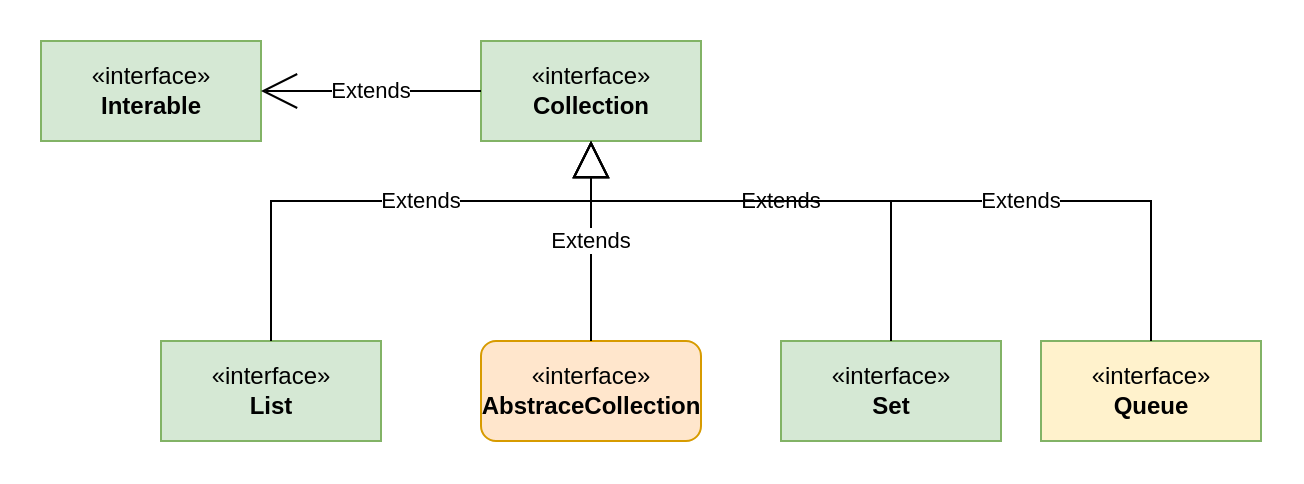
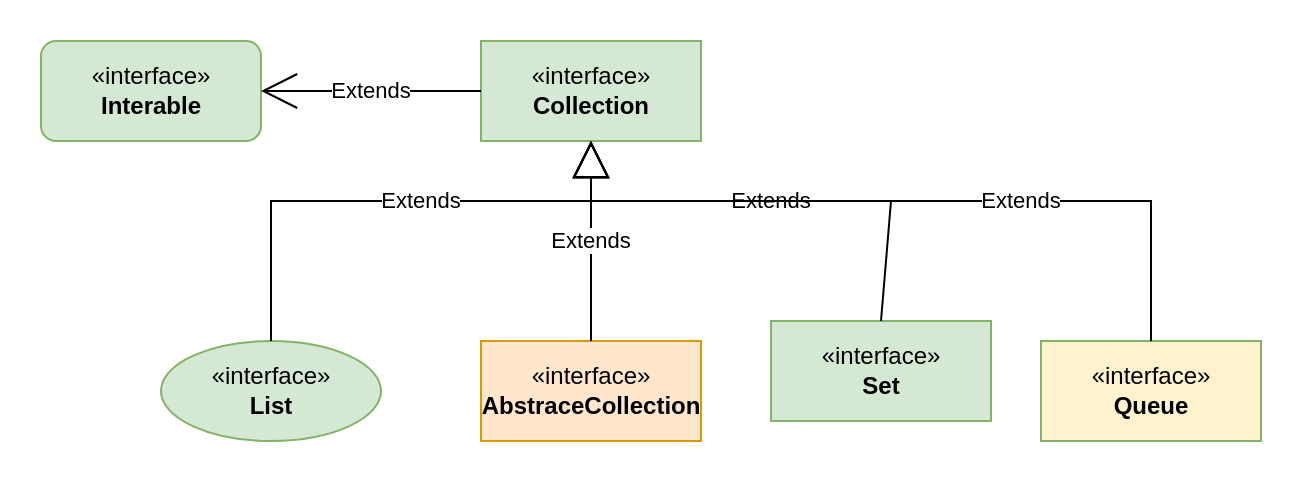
- <mxCell id="2" value="«interface»&lt;br&gt;&lt;b&gt;Interable&lt;/b&gt;" style="html=1;fillColor=#d5e8d4;strokeColor=#82b366;" vertex="1" parent="1"><mxGeometry x="20" y="20" width="110" height="50" as="geometry" /></mxCell>
+ <mxCell id="2" value="«interface»&lt;br&gt;&lt;b&gt;Interable&lt;/b&gt;" style="html=1;fillColor=#d5e8d4;strokeColor=#82b366;rounded=1;" vertex="1" parent="1"><mxGeometry x="20" y="20" width="110" height="50" as="geometry" /></mxCell>
- <mxCell id="8" value="«interface»&lt;br&gt;&lt;b&gt;List&lt;/b&gt;" style="html=1;fillColor=#d5e8d4;strokeColor=#82b366;" vertex="1" parent="1"><mxGeometry x="80" y="170" width="110" height="50" as="geometry" /></mxCell>
+ <mxCell id="8" value="«interface»&lt;br&gt;&lt;b&gt;List&lt;/b&gt;" style="ellipse;html=1;fillColor=#d5e8d4;strokeColor=#82b366;" vertex="1" parent="1"><mxGeometry x="80" y="170" width="110" height="50" as="geometry" /></mxCell>
- <mxCell id="5" value="«interface»&lt;br&gt;&lt;b&gt;AbstraceCollection&lt;/b&gt;" style="html=1;fillColor=#ffe6cc;strokeColor=#d79b00;rounded=1;" vertex="1" parent="1"><mxGeometry x="240" y="170" width="110" height="50" as="geometry" /></mxCell>
+ <mxCell id="5" value="«interface»&lt;br&gt;&lt;b&gt;AbstraceCollection&lt;/b&gt;" style="html=1;fillColor=#ffe6cc;strokeColor=#d79b00;" vertex="1" parent="1"><mxGeometry x="240" y="170" width="110" height="50" as="geometry" /></mxCell>
- <mxCell id="7" value="«interface»&lt;br&gt;&lt;b&gt;Set&lt;/b&gt;" style="html=1;fillColor=#d5e8d4;strokeColor=#82b366;" vertex="1" parent="1"><mxGeometry x="390" y="170" width="110" height="50" as="geometry" /></mxCell>
+ <mxCell id="7" value="«interface»&lt;br&gt;&lt;b&gt;Set&lt;/b&gt;" style="html=1;fillColor=#d5e8d4;strokeColor=#82b366;" vertex="1" parent="1"><mxGeometry x="385" y="160" width="110" height="50" as="geometry" /></mxCell>
